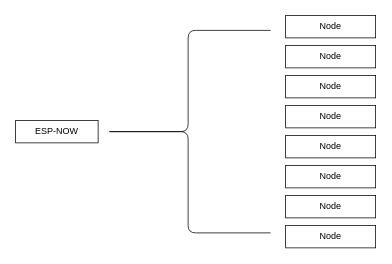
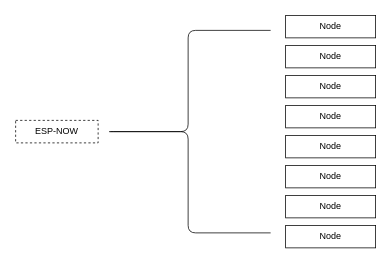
- <mxCell id="2" value="ESP-NOW" style="rounded=0;whiteSpace=wrap;html=1;" parent="1" vertex="1"><mxGeometry x="20" y="160" width="110" height="30" as="geometry" /></mxCell>
+ <mxCell id="2" value="ESP-NOW" style="rounded=0;whiteSpace=wrap;html=1;dashed=1;" parent="1" vertex="1"><mxGeometry x="20" y="160" width="110" height="30" as="geometry" /></mxCell>
